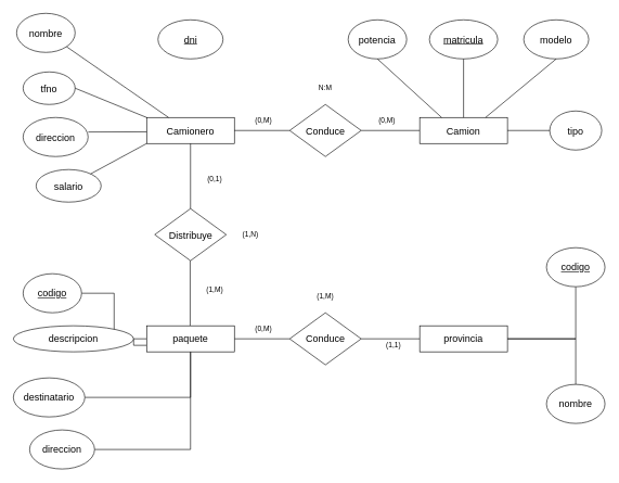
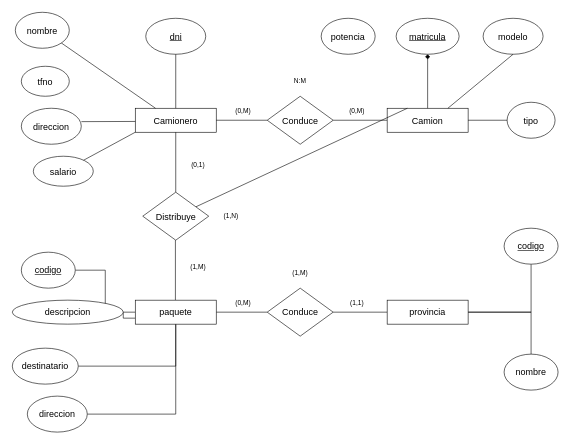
- <mxCell id="20" value="" style="endArrow=none;html=1;rounded=0;entryX=0.5;entryY=1;entryDx=0;entryDy=0;exitX=0.5;exitY=0;exitDx=0;exitDy=0;" edge="1" parent="1" source="16" target="18"><mxGeometry width="50" height="50" relative="1" as="geometry"><mxPoint x="505" y="180" as="sourcePoint" /><mxPoint x="555" y="130" as="targetPoint" /></mxGeometry></mxCell>
+ <mxCell id="20" value="" style="endArrow=diamond;html=1;rounded=0;entryX=0.5;entryY=1;entryDx=0;entryDy=0;exitX=0.5;exitY=0;exitDx=0;exitDy=0;" edge="1" parent="1" source="16" target="18"><mxGeometry width="50" height="50" relative="1" as="geometry"><mxPoint x="505" y="180" as="sourcePoint" /><mxPoint x="555" y="130" as="targetPoint" /></mxGeometry></mxCell>
+ <mxCell id="5" value="" style="endArrow=none;html=1;rounded=0;exitX=0.5;exitY=1;exitDx=0;exitDy=0;entryX=0.5;entryY=0;entryDx=0;entryDy=0;" edge="1" parent="1" source="3" target="4"><mxGeometry width="50" height="50" relative="1" as="geometry"><mxPoint x="225" y="240" as="sourcePoint" /><mxPoint x="275" y="190" as="targetPoint" /></mxGeometry></mxCell>
- <mxCell id="21" value="" style="endArrow=none;html=1;rounded=0;entryX=0.5;entryY=1;entryDx=0;entryDy=0;exitX=0.25;exitY=0;exitDx=0;exitDy=0;" edge="1" parent="1" source="16" target="17"><mxGeometry width="50" height="50" relative="1" as="geometry"><mxPoint x="505" y="180" as="sourcePoint" /><mxPoint x="555" y="130" as="targetPoint" /></mxGeometry></mxCell>
+ <mxCell id="21" value="" style="endArrow=none;html=1;rounded=0;exitX=0.25;exitY=0;exitDx=0;exitDy=0;" edge="1" parent="1" source="16" target="25"><mxGeometry width="50" height="50" relative="1" as="geometry"><mxPoint x="505" y="180" as="sourcePoint" /><mxPoint x="555" y="130" as="targetPoint" /></mxGeometry></mxCell>
- <mxCell id="8" value="" style="endArrow=none;html=1;rounded=0;entryX=0;entryY=0;entryDx=0;entryDy=0;exitX=1;exitY=0.5;exitDx=0;exitDy=0;" edge="1" parent="1" source="7" target="4"><mxGeometry width="50" height="50" relative="1" as="geometry"><mxPoint x="225" y="240" as="sourcePoint" /><mxPoint x="275" y="190" as="targetPoint" /></mxGeometry></mxCell>
- <mxCell id="48" value="(1,1)" style="text;html=1;align=center;verticalAlign=middle;whiteSpace=wrap;rounded=0;fontFamily=Helvetica;fontSize=11;fontColor=default;labelBackgroundColor=default;" vertex="1" parent="1"><mxGeometry x="575" y="515" width="60" height="30" as="geometry" /></mxCell>
+ <mxCell id="48" value="(1,1)" style="text;html=1;align=center;verticalAlign=middle;whiteSpace=wrap;rounded=0;fontFamily=Helvetica;fontSize=11;fontColor=default;labelBackgroundColor=default;" vertex="1" parent="1"><mxGeometry x="565" y="490" width="60" height="30" as="geometry" /></mxCell>
